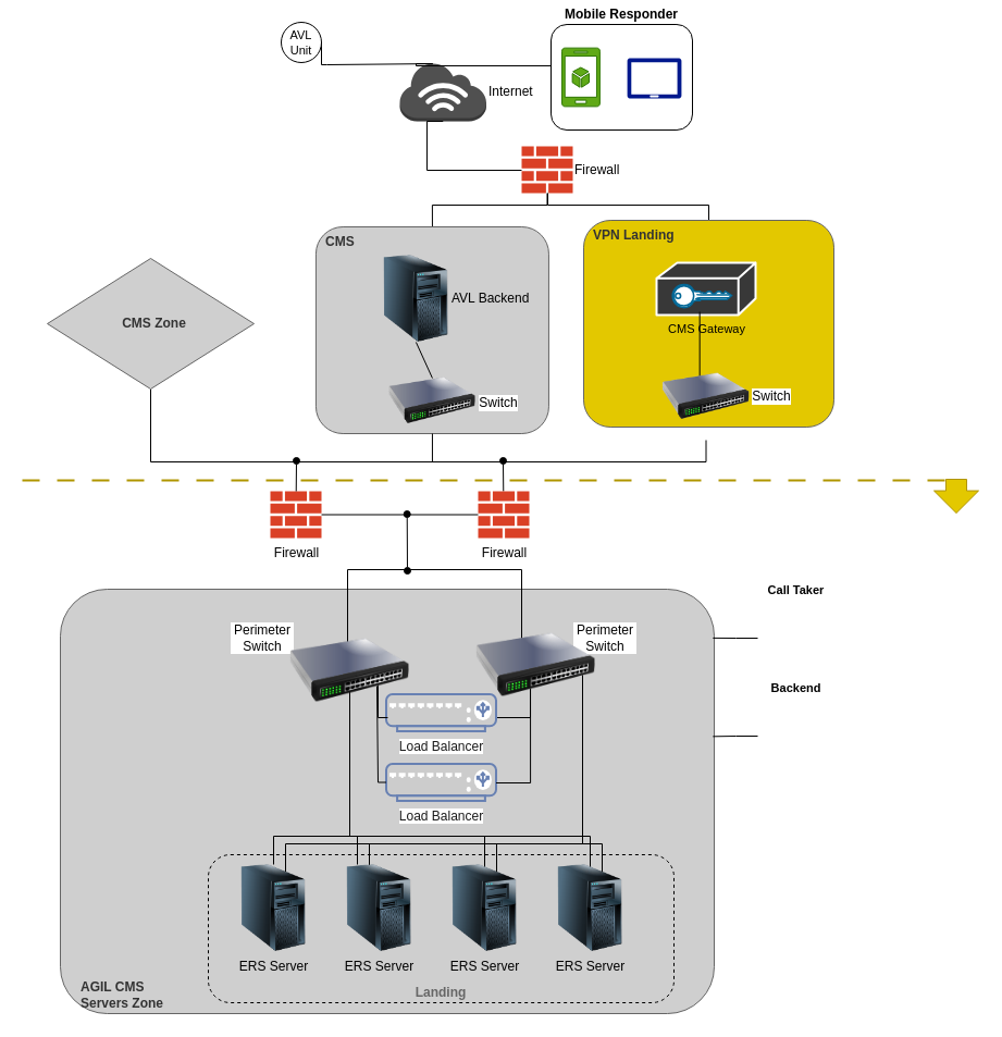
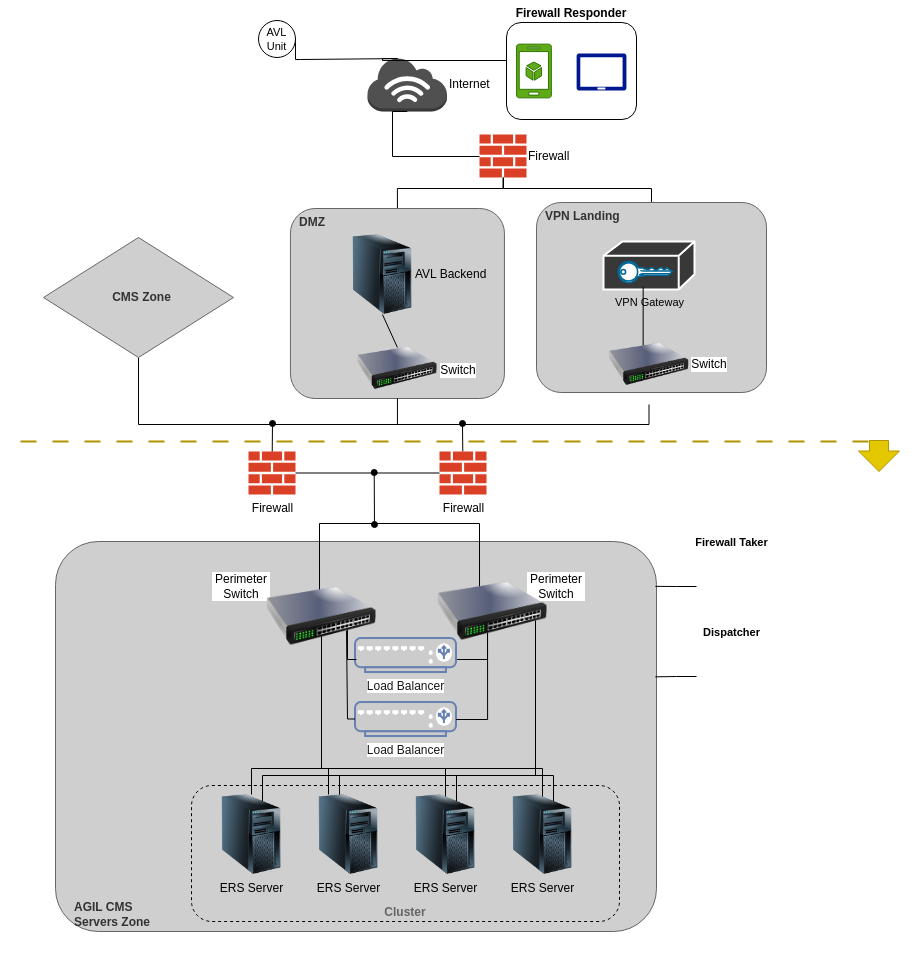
- <mxCell id="22" value="Mobile Responder" style="rounded=1;whiteSpace=wrap;html=1;verticalAlign=bottom;labelPosition=center;verticalLabelPosition=top;align=center;fontStyle=1;" vertex="1" parent="1"><mxGeometry x="506" y="22" width="130" height="97" as="geometry" /></mxCell>
+ <mxCell id="22" value="Firewall Responder" style="rounded=1;whiteSpace=wrap;html=1;verticalAlign=bottom;labelPosition=center;verticalLabelPosition=top;align=center;fontStyle=1;" vertex="1" parent="1"><mxGeometry x="506" y="22" width="130" height="97" as="geometry" /></mxCell>
- <mxCell id="4" value="CMS" style="rounded=1;whiteSpace=wrap;html=1;fillColor=#CFCFCF;fontColor=#333333;strokeColor=#666666;align=left;verticalAlign=top;arcSize=13;spacingLeft=7;fontStyle=1" vertex="1" parent="1"><mxGeometry x="289.94" y="208" width="214" height="190" as="geometry" /></mxCell>
+ <mxCell id="4" value="DMZ" style="rounded=1;whiteSpace=wrap;html=1;fillColor=#CFCFCF;fontColor=#333333;strokeColor=#666666;align=left;verticalAlign=top;arcSize=13;spacingLeft=7;fontStyle=1" vertex="1" parent="1"><mxGeometry x="289.94" y="208" width="214" height="190" as="geometry" /></mxCell>
- <mxCell id="18" value="VPN Landing" style="rounded=1;whiteSpace=wrap;html=1;fillColor=#e3c800;fontColor=#333333;strokeColor=#666666;align=left;verticalAlign=top;arcSize=13;spacingLeft=7;fontStyle=1;" vertex="1" parent="1"><mxGeometry x="536" y="202" width="230" height="190" as="geometry" /></mxCell>
+ <mxCell id="18" value="VPN Landing" style="rounded=1;whiteSpace=wrap;html=1;fillColor=#CFCFCF;fontColor=#333333;strokeColor=#666666;align=left;verticalAlign=top;arcSize=13;spacingLeft=7;fontStyle=1" vertex="1" parent="1"><mxGeometry x="536" y="202" width="230" height="190" as="geometry" /></mxCell>
- <mxCell id="20" value="CMS Gateway" style="shape=mxgraph.cisco.hubs_and_gateways.vpn_gateway;html=1;pointerEvents=1;dashed=0;fillColor=#383838;strokeColor=#ffffff;strokeWidth=2;verticalLabelPosition=bottom;verticalAlign=top;align=center;outlineConnect=0;fontFamily=Helvetica;fontSize=11;fontColor=default;" vertex="1" parent="1"><mxGeometry x="603" y="241" width="91" height="48" as="geometry" /></mxCell>
+ <mxCell id="20" value="VPN Gateway" style="shape=mxgraph.cisco.hubs_and_gateways.vpn_gateway;html=1;pointerEvents=1;dashed=0;fillColor=#383838;strokeColor=#ffffff;strokeWidth=2;verticalLabelPosition=bottom;verticalAlign=top;align=center;outlineConnect=0;fontFamily=Helvetica;fontSize=11;fontColor=default;" vertex="1" parent="1"><mxGeometry x="603" y="241" width="91" height="48" as="geometry" /></mxCell>
- <mxCell id="26" value="Call Taker" style="shape=image;html=1;verticalAlign=bottom;verticalLabelPosition=top;labelBackgroundColor=#ffffff;imageAspect=0;aspect=fixed;image=https://cdn0.iconfinder.com/data/icons/google-material-design-3-0/48/ic_supervisor_account_48px-128.png;fontFamily=Helvetica;fontSize=11;fontColor=default;labelPosition=center;align=center;fontStyle=1;imageBackground=none;imageBorder=none;" vertex="1" parent="1"><mxGeometry x="696" y="551" width="70" height="70" as="geometry" /></mxCell>
+ <mxCell id="26" value="Firewall Taker" style="shape=image;html=1;verticalAlign=bottom;verticalLabelPosition=top;labelBackgroundColor=#ffffff;imageAspect=0;aspect=fixed;image=https://cdn0.iconfinder.com/data/icons/google-material-design-3-0/48/ic_supervisor_account_48px-128.png;fontFamily=Helvetica;fontSize=11;fontColor=default;labelPosition=center;align=center;fontStyle=1;imageBackground=none;imageBorder=none;" vertex="1" parent="1"><mxGeometry x="696" y="551" width="70" height="70" as="geometry" /></mxCell>
- <mxCell id="27" value="Backend" style="shape=image;html=1;verticalAlign=bottom;verticalLabelPosition=top;labelBackgroundColor=#ffffff;imageAspect=0;aspect=fixed;image=https://cdn0.iconfinder.com/data/icons/google-material-design-3-0/48/ic_supervisor_account_48px-128.png;fontFamily=Helvetica;fontSize=11;fontColor=default;labelPosition=center;align=center;fontStyle=1;imageBackground=none;imageBorder=none;" vertex="1" parent="1"><mxGeometry x="696" y="641" width="70" height="70" as="geometry" /></mxCell>
+ <mxCell id="27" value="Dispatcher" style="shape=image;html=1;verticalAlign=bottom;verticalLabelPosition=top;labelBackgroundColor=#ffffff;imageAspect=0;aspect=fixed;image=https://cdn0.iconfinder.com/data/icons/google-material-design-3-0/48/ic_supervisor_account_48px-128.png;fontFamily=Helvetica;fontSize=11;fontColor=default;labelPosition=center;align=center;fontStyle=1;imageBackground=none;imageBorder=none;" vertex="1" parent="1"><mxGeometry x="696" y="641" width="70" height="70" as="geometry" /></mxCell>
- <mxCell id="9" value="Landing" style="rounded=1;whiteSpace=wrap;html=1;dashed=1;fillColor=none;verticalAlign=bottom;fontStyle=1;fontColor=#666666;" vertex="1" parent="1"><mxGeometry x="191" y="785" width="428" height="136" as="geometry" /></mxCell>
+ <mxCell id="9" value="Cluster" style="rounded=1;whiteSpace=wrap;html=1;dashed=1;fillColor=none;verticalAlign=bottom;fontStyle=1;fontColor=#666666;" vertex="1" parent="1"><mxGeometry x="191" y="785" width="428" height="136" as="geometry" /></mxCell>
